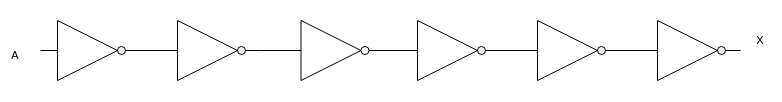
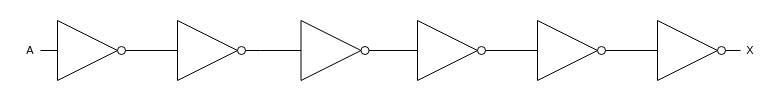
- <mxCell id="5" value="X" style="text;html=1;align=center;verticalAlign=middle;whiteSpace=wrap;rounded=0;fontFamily=Helvetica;fontSize=11;fontColor=default;labelBackgroundColor=default;" parent="1" vertex="1"><mxGeometry x="750" y="30" width="20" height="20" as="geometry" /></mxCell>
+ <mxCell id="5" value="X" style="text;html=1;align=center;verticalAlign=middle;whiteSpace=wrap;rounded=0;fontFamily=Helvetica;fontSize=11;fontColor=default;labelBackgroundColor=default;" parent="1" vertex="1"><mxGeometry x="740" y="40" width="20" height="20" as="geometry" /></mxCell>
- <mxCell id="4" value="A" style="text;html=1;align=center;verticalAlign=middle;whiteSpace=wrap;rounded=0;fontFamily=Helvetica;fontSize=11;fontColor=default;labelBackgroundColor=default;" parent="1" vertex="1"><mxGeometry x="5" y="45" width="20" height="20" as="geometry" /></mxCell>
+ <mxCell id="4" value="A" style="text;html=1;align=center;verticalAlign=middle;whiteSpace=wrap;rounded=0;fontFamily=Helvetica;fontSize=11;fontColor=default;labelBackgroundColor=default;" parent="1" vertex="1"><mxGeometry x="20" y="40" width="20" height="20" as="geometry" /></mxCell>
